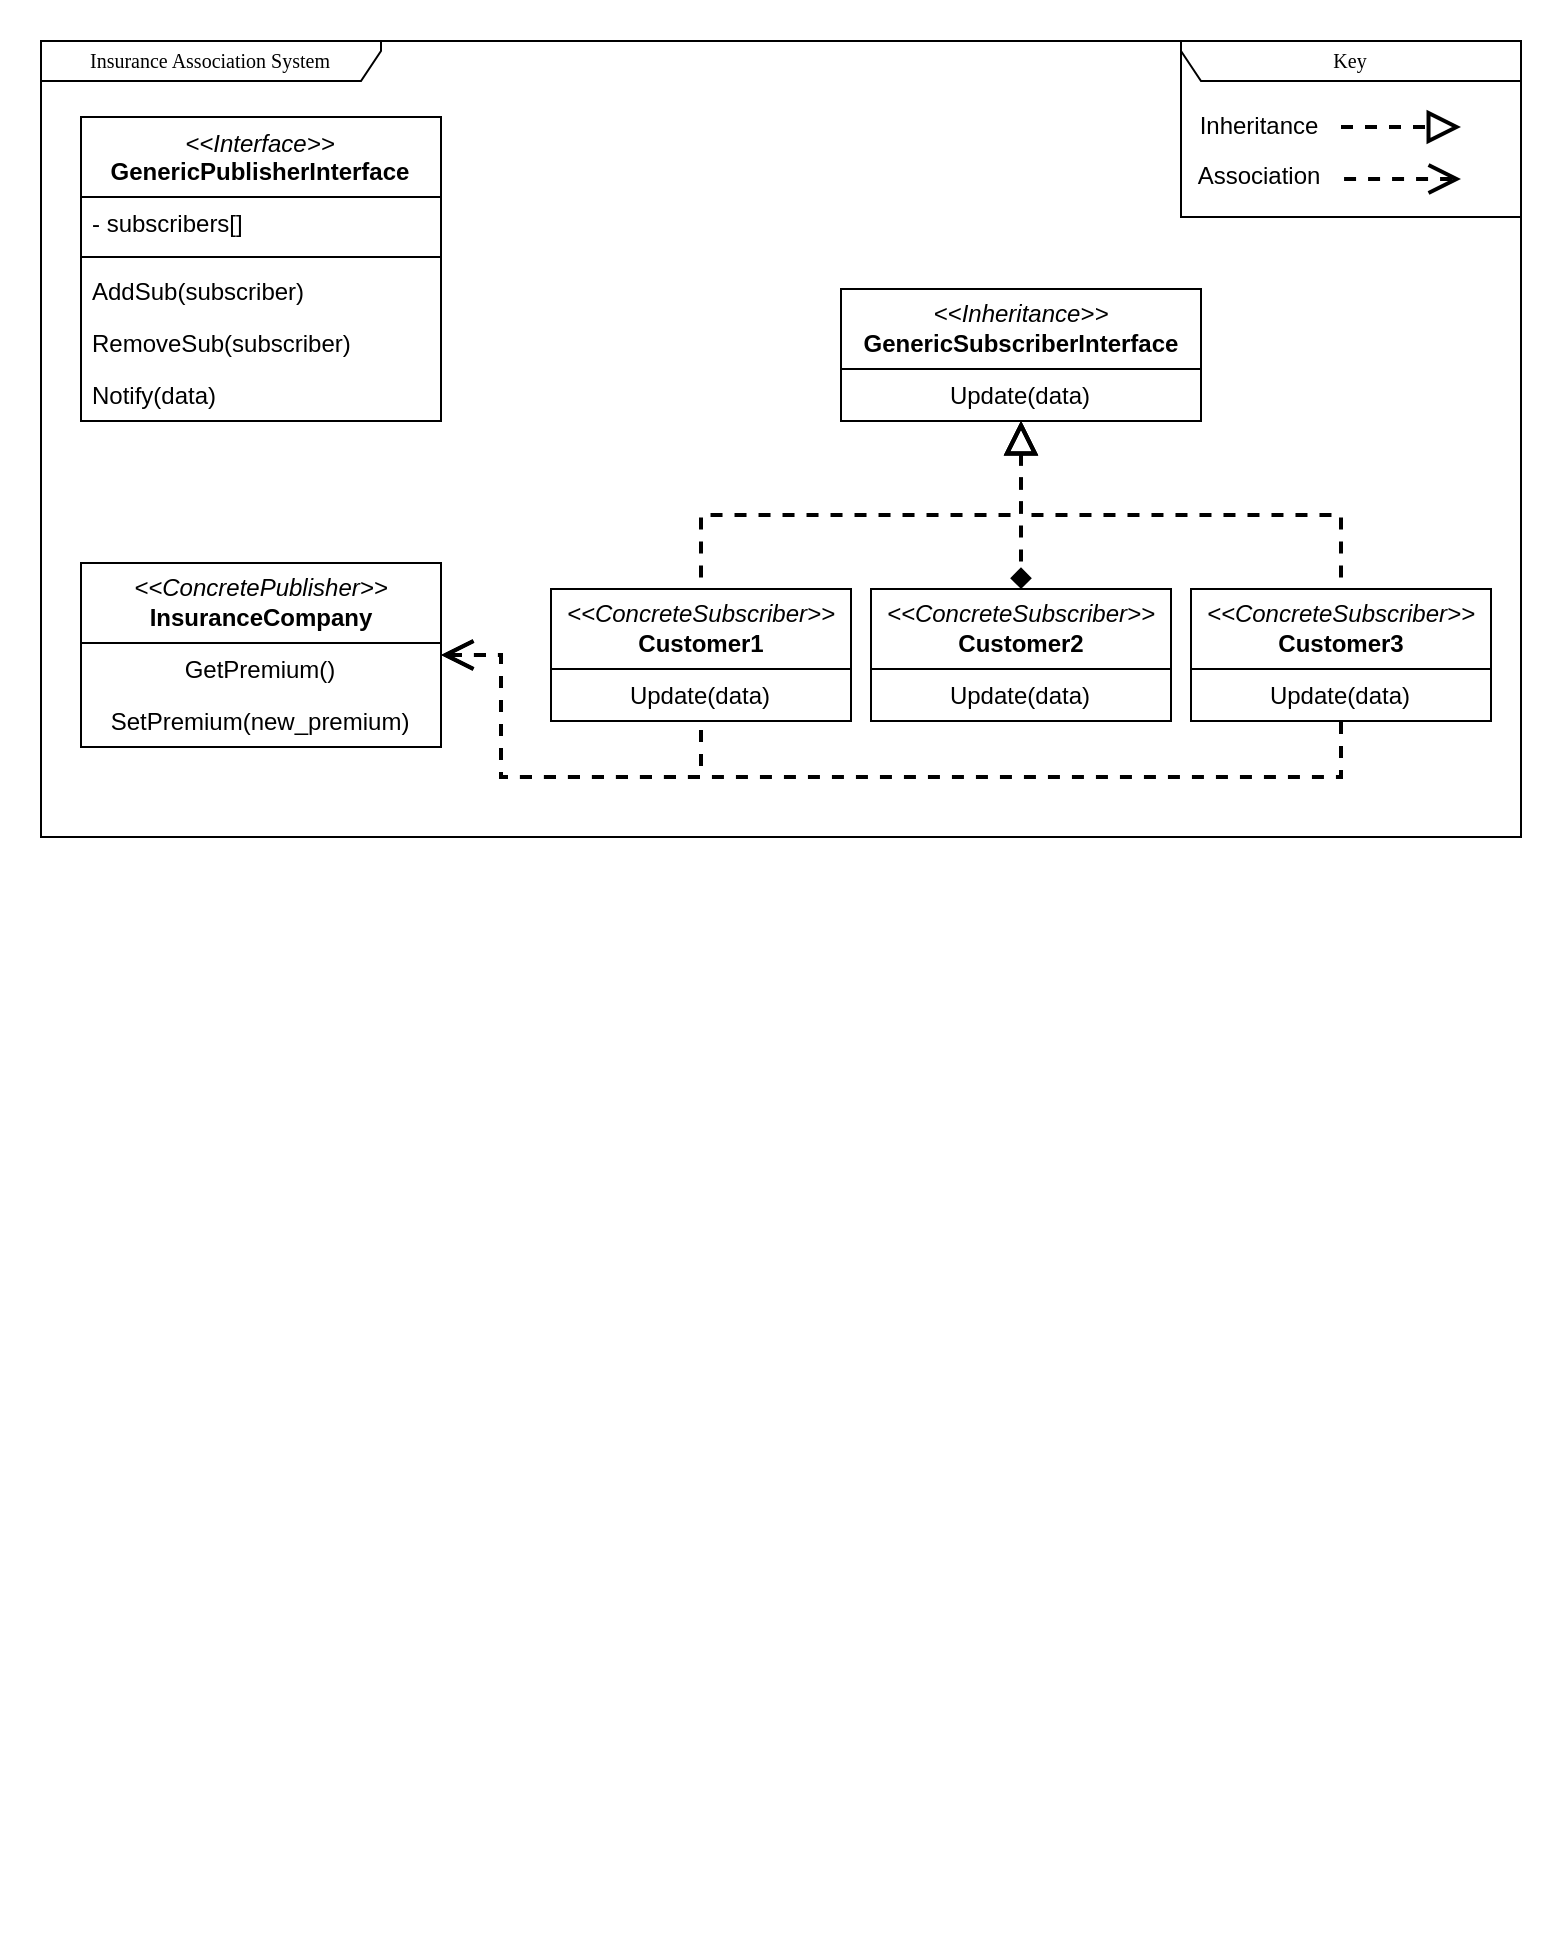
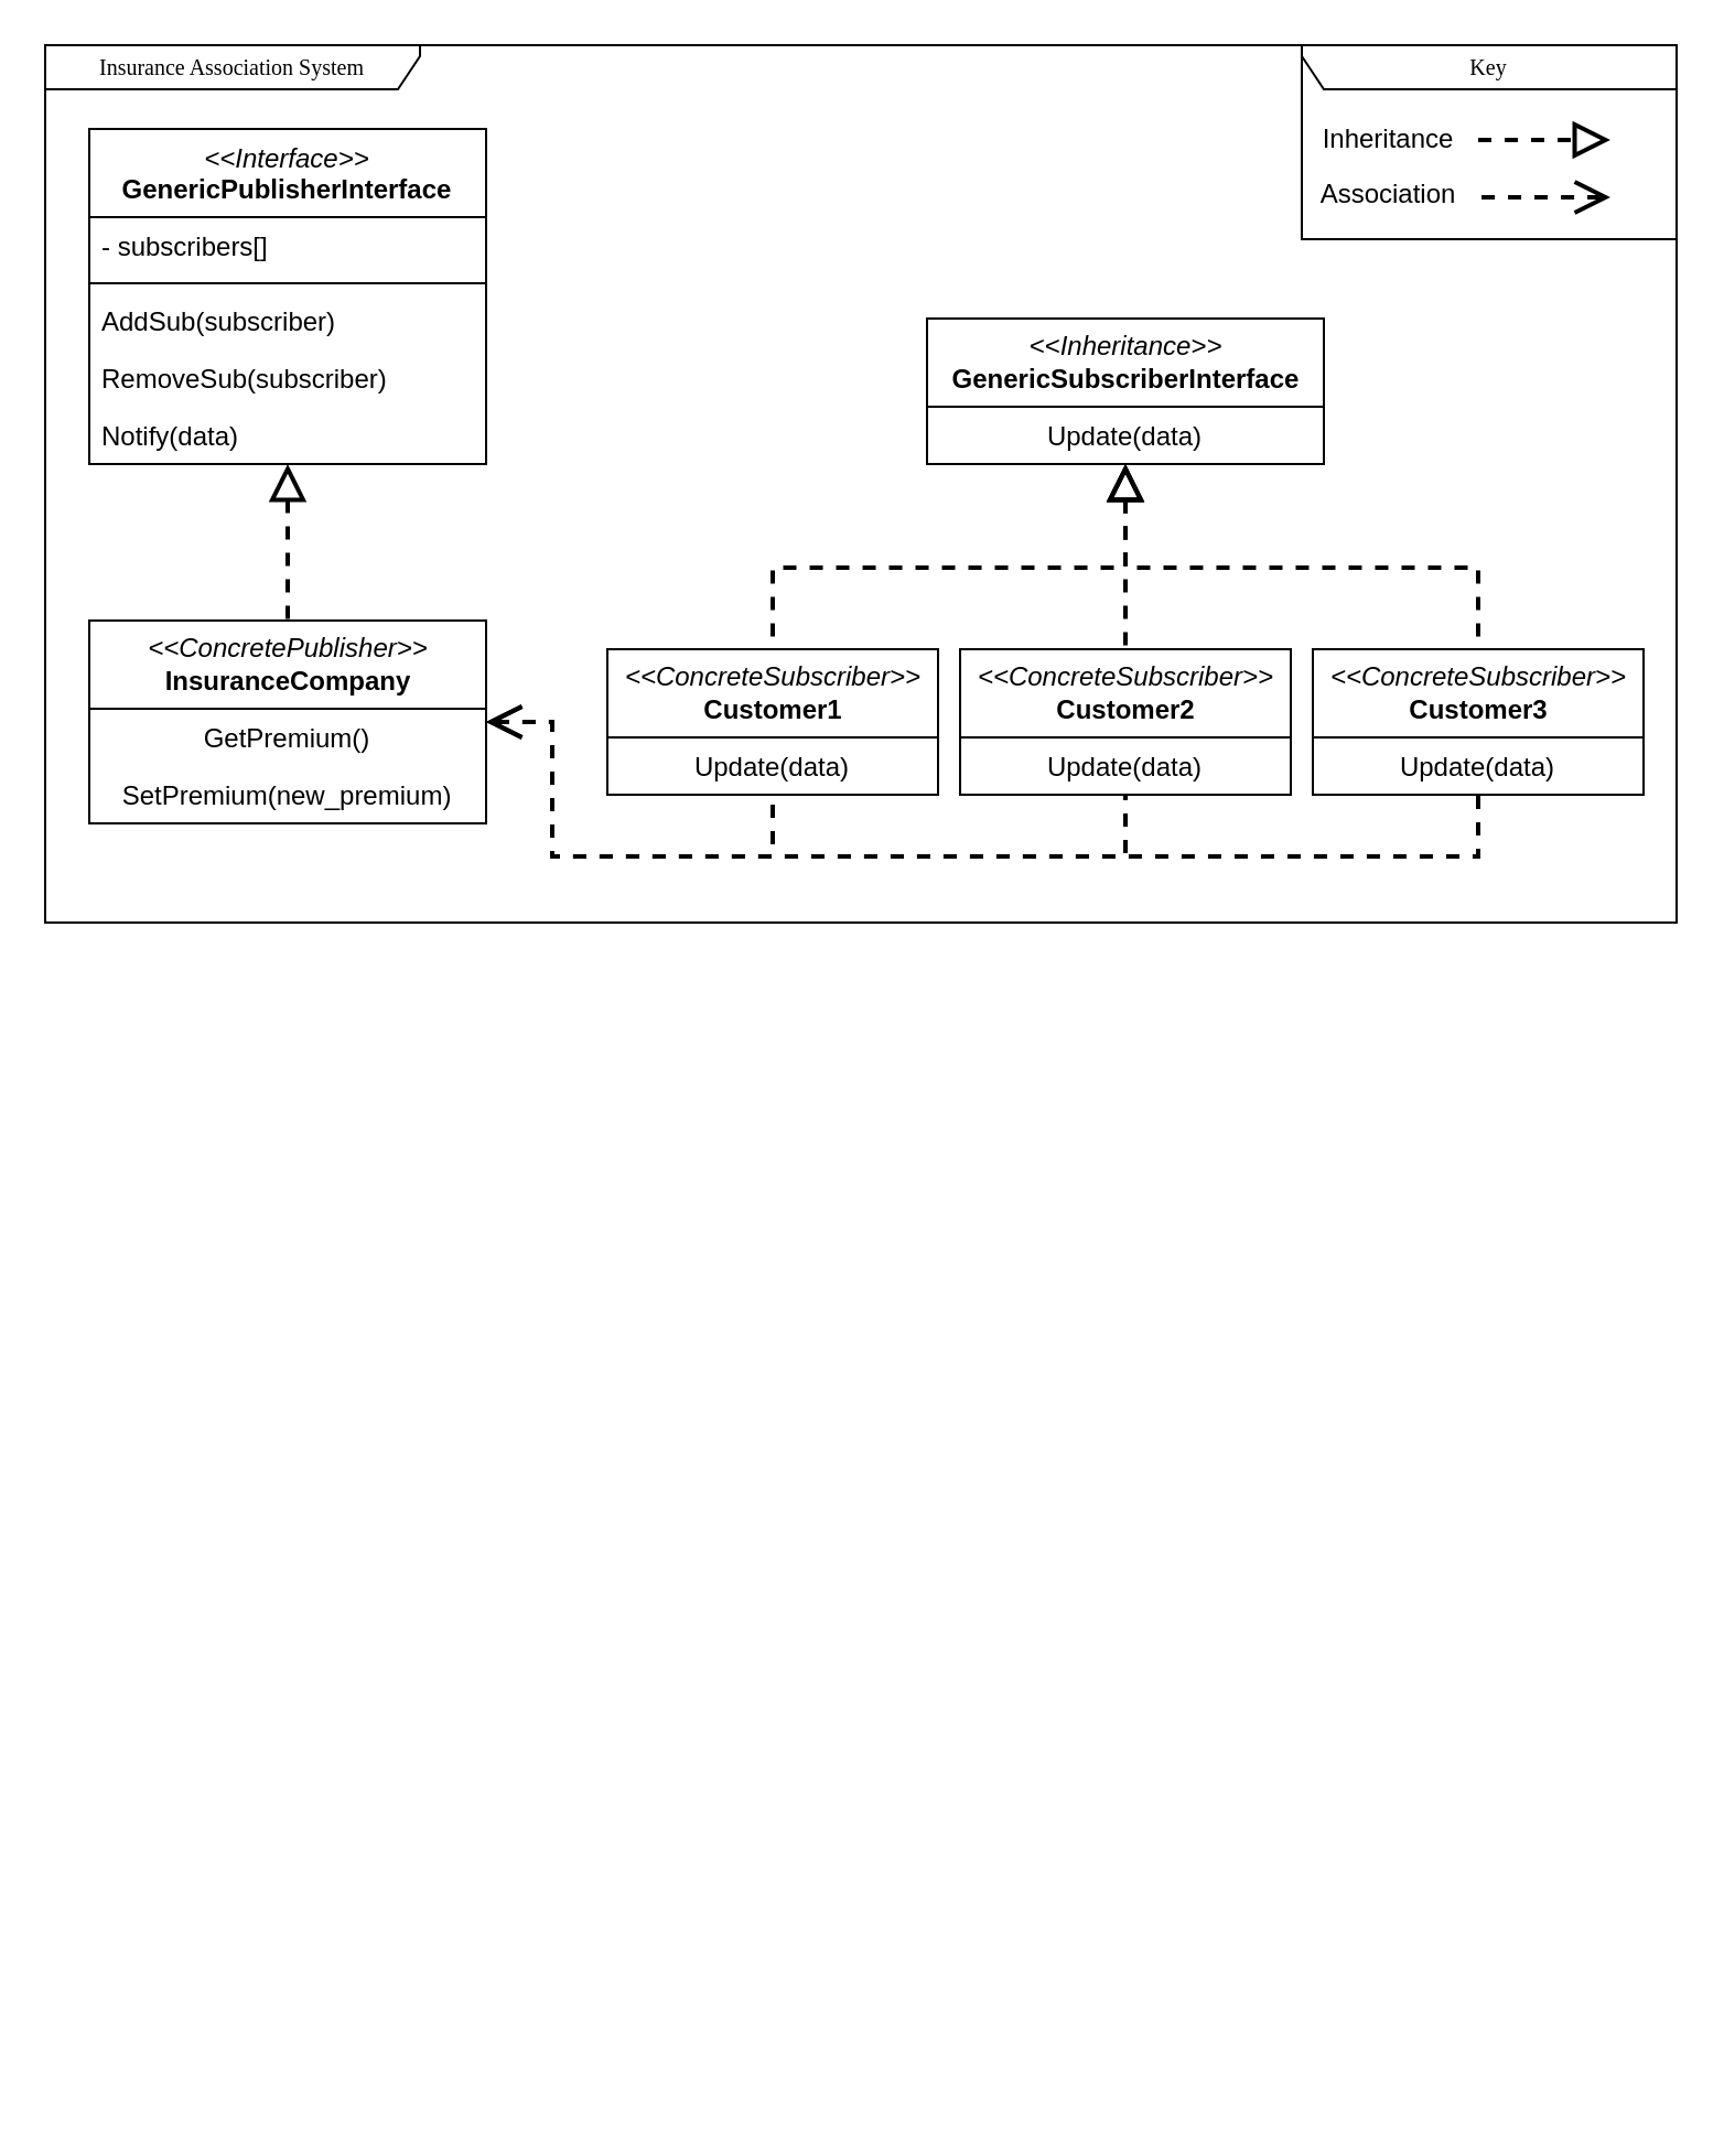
+ <mxCell id="19" style="edgeStyle=orthogonalEdgeStyle;rounded=0;orthogonalLoop=1;jettySize=auto;html=1;entryX=0.5;entryY=0;entryDx=0;entryDy=0;endArrow=none;startFill=0;startArrow=block;strokeWidth=2;endSize=6;startSize=12;dashed=1;" edge="1" parent="1" source="20" target="5"><mxGeometry relative="1" as="geometry" /></mxCell>
- <mxCell id="36" style="edgeStyle=orthogonalEdgeStyle;rounded=0;orthogonalLoop=1;jettySize=auto;html=1;endArrow=diamond;startFill=0;startArrow=block;strokeWidth=2;endSize=6;startSize=12;dashed=1;" edge="1" parent="1" source="26" target="32"><mxGeometry relative="1" as="geometry"><mxPoint x="655" y="238" as="sourcePoint" /><mxPoint x="500" y="322" as="targetPoint" /></mxGeometry></mxCell>
+ <mxCell id="36" style="edgeStyle=orthogonalEdgeStyle;rounded=0;orthogonalLoop=1;jettySize=auto;html=1;endArrow=none;startFill=0;startArrow=block;strokeWidth=2;endSize=6;startSize=12;dashed=1;" edge="1" parent="1" source="26" target="32"><mxGeometry relative="1" as="geometry"><mxPoint x="655" y="238" as="sourcePoint" /><mxPoint x="500" y="322" as="targetPoint" /></mxGeometry></mxCell>
+ <mxCell id="38" style="edgeStyle=orthogonalEdgeStyle;rounded=0;orthogonalLoop=1;jettySize=auto;html=1;endArrow=none;startFill=0;startArrow=open;strokeWidth=2;endSize=6;startSize=12;dashed=1;" edge="1" parent="1" source="5" target="32"><mxGeometry relative="1" as="geometry"><mxPoint x="260" y="328" as="sourcePoint" /><mxPoint x="315" y="328" as="targetPoint" /><Array as="points"><mxPoint x="250" y="327" /><mxPoint x="250" y="388" /><mxPoint x="510" y="388" /></Array></mxGeometry></mxCell>
